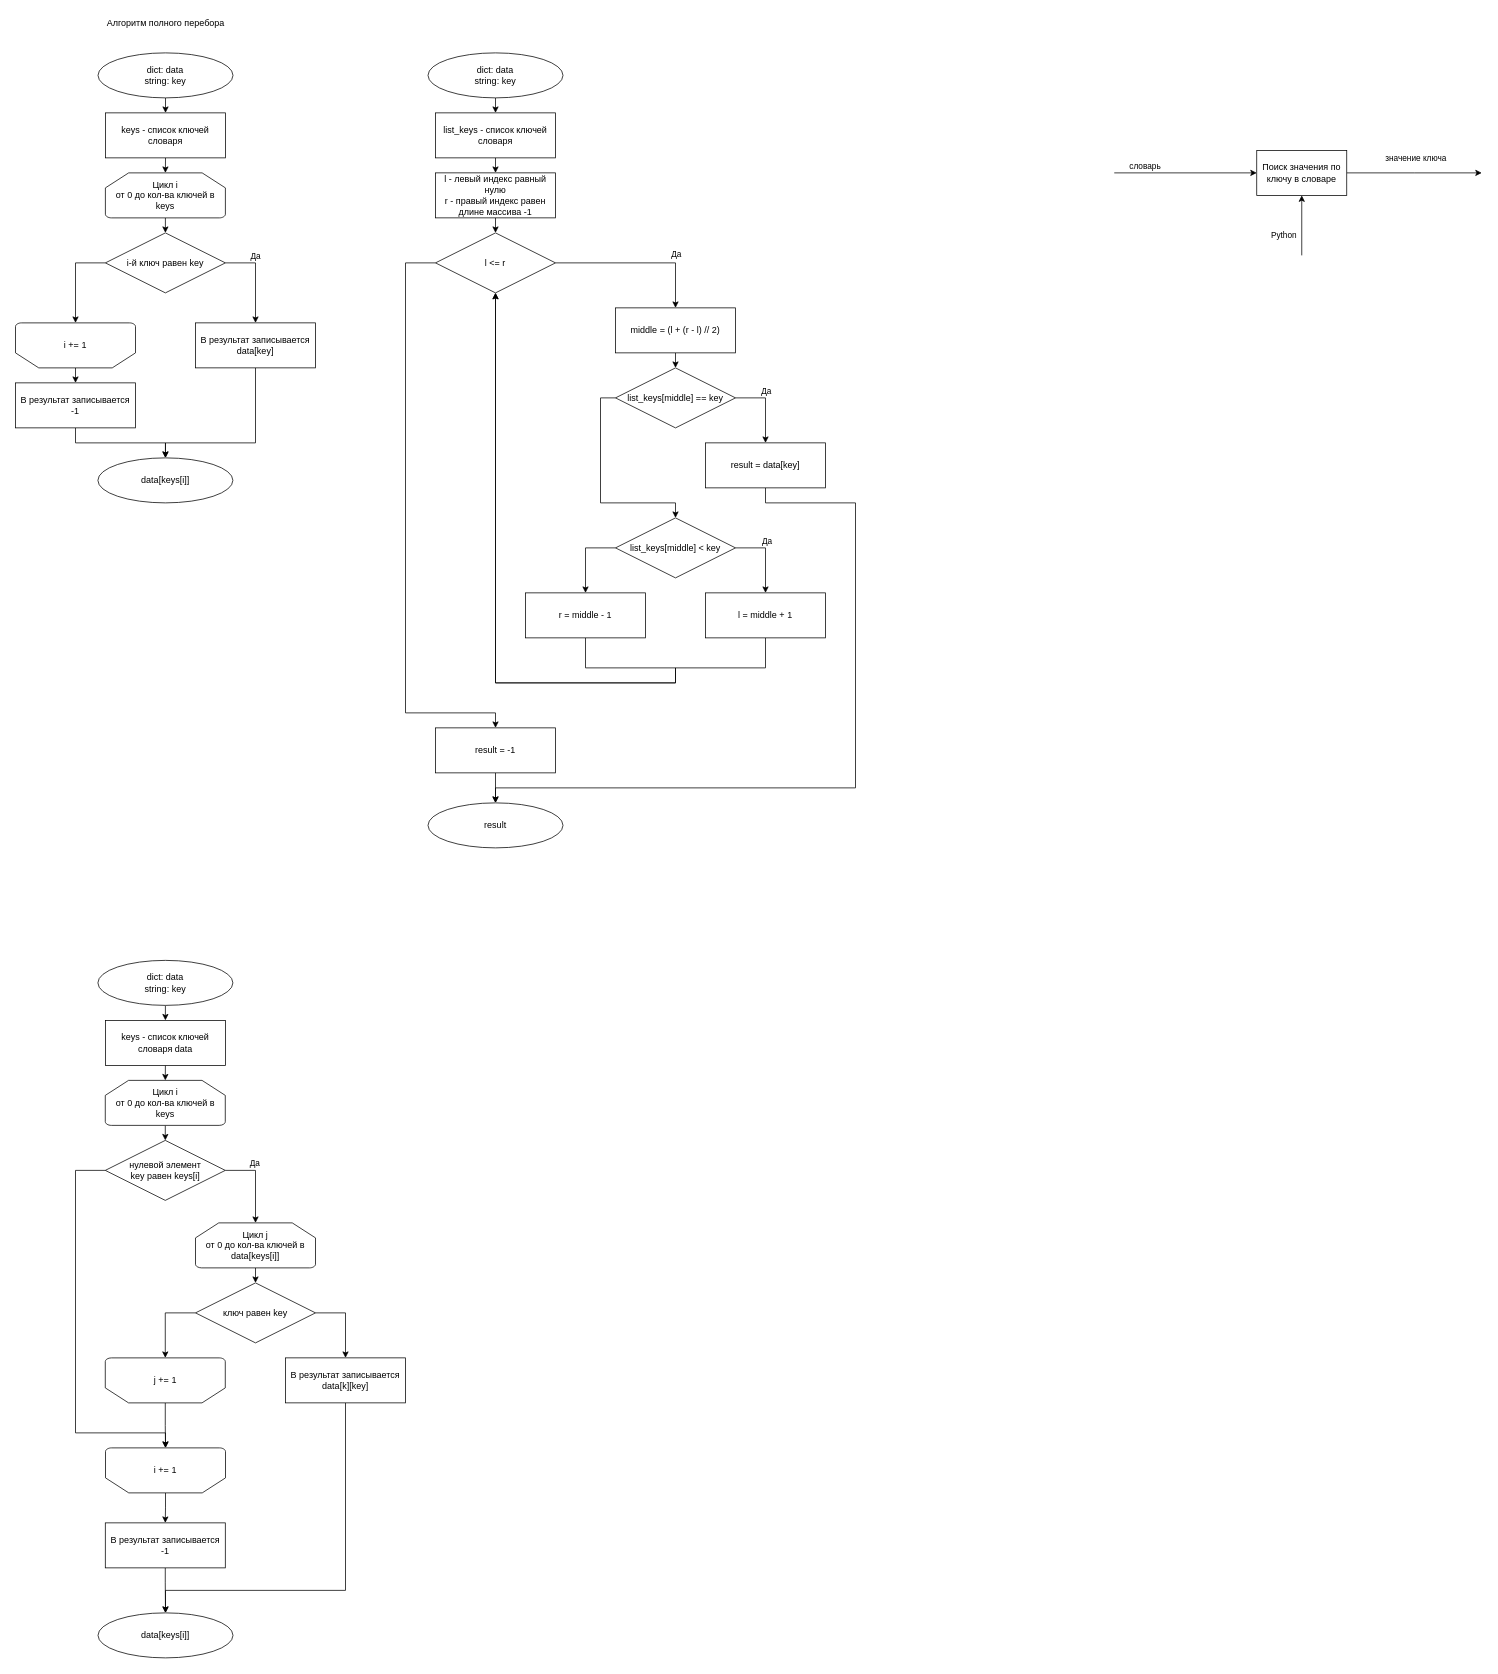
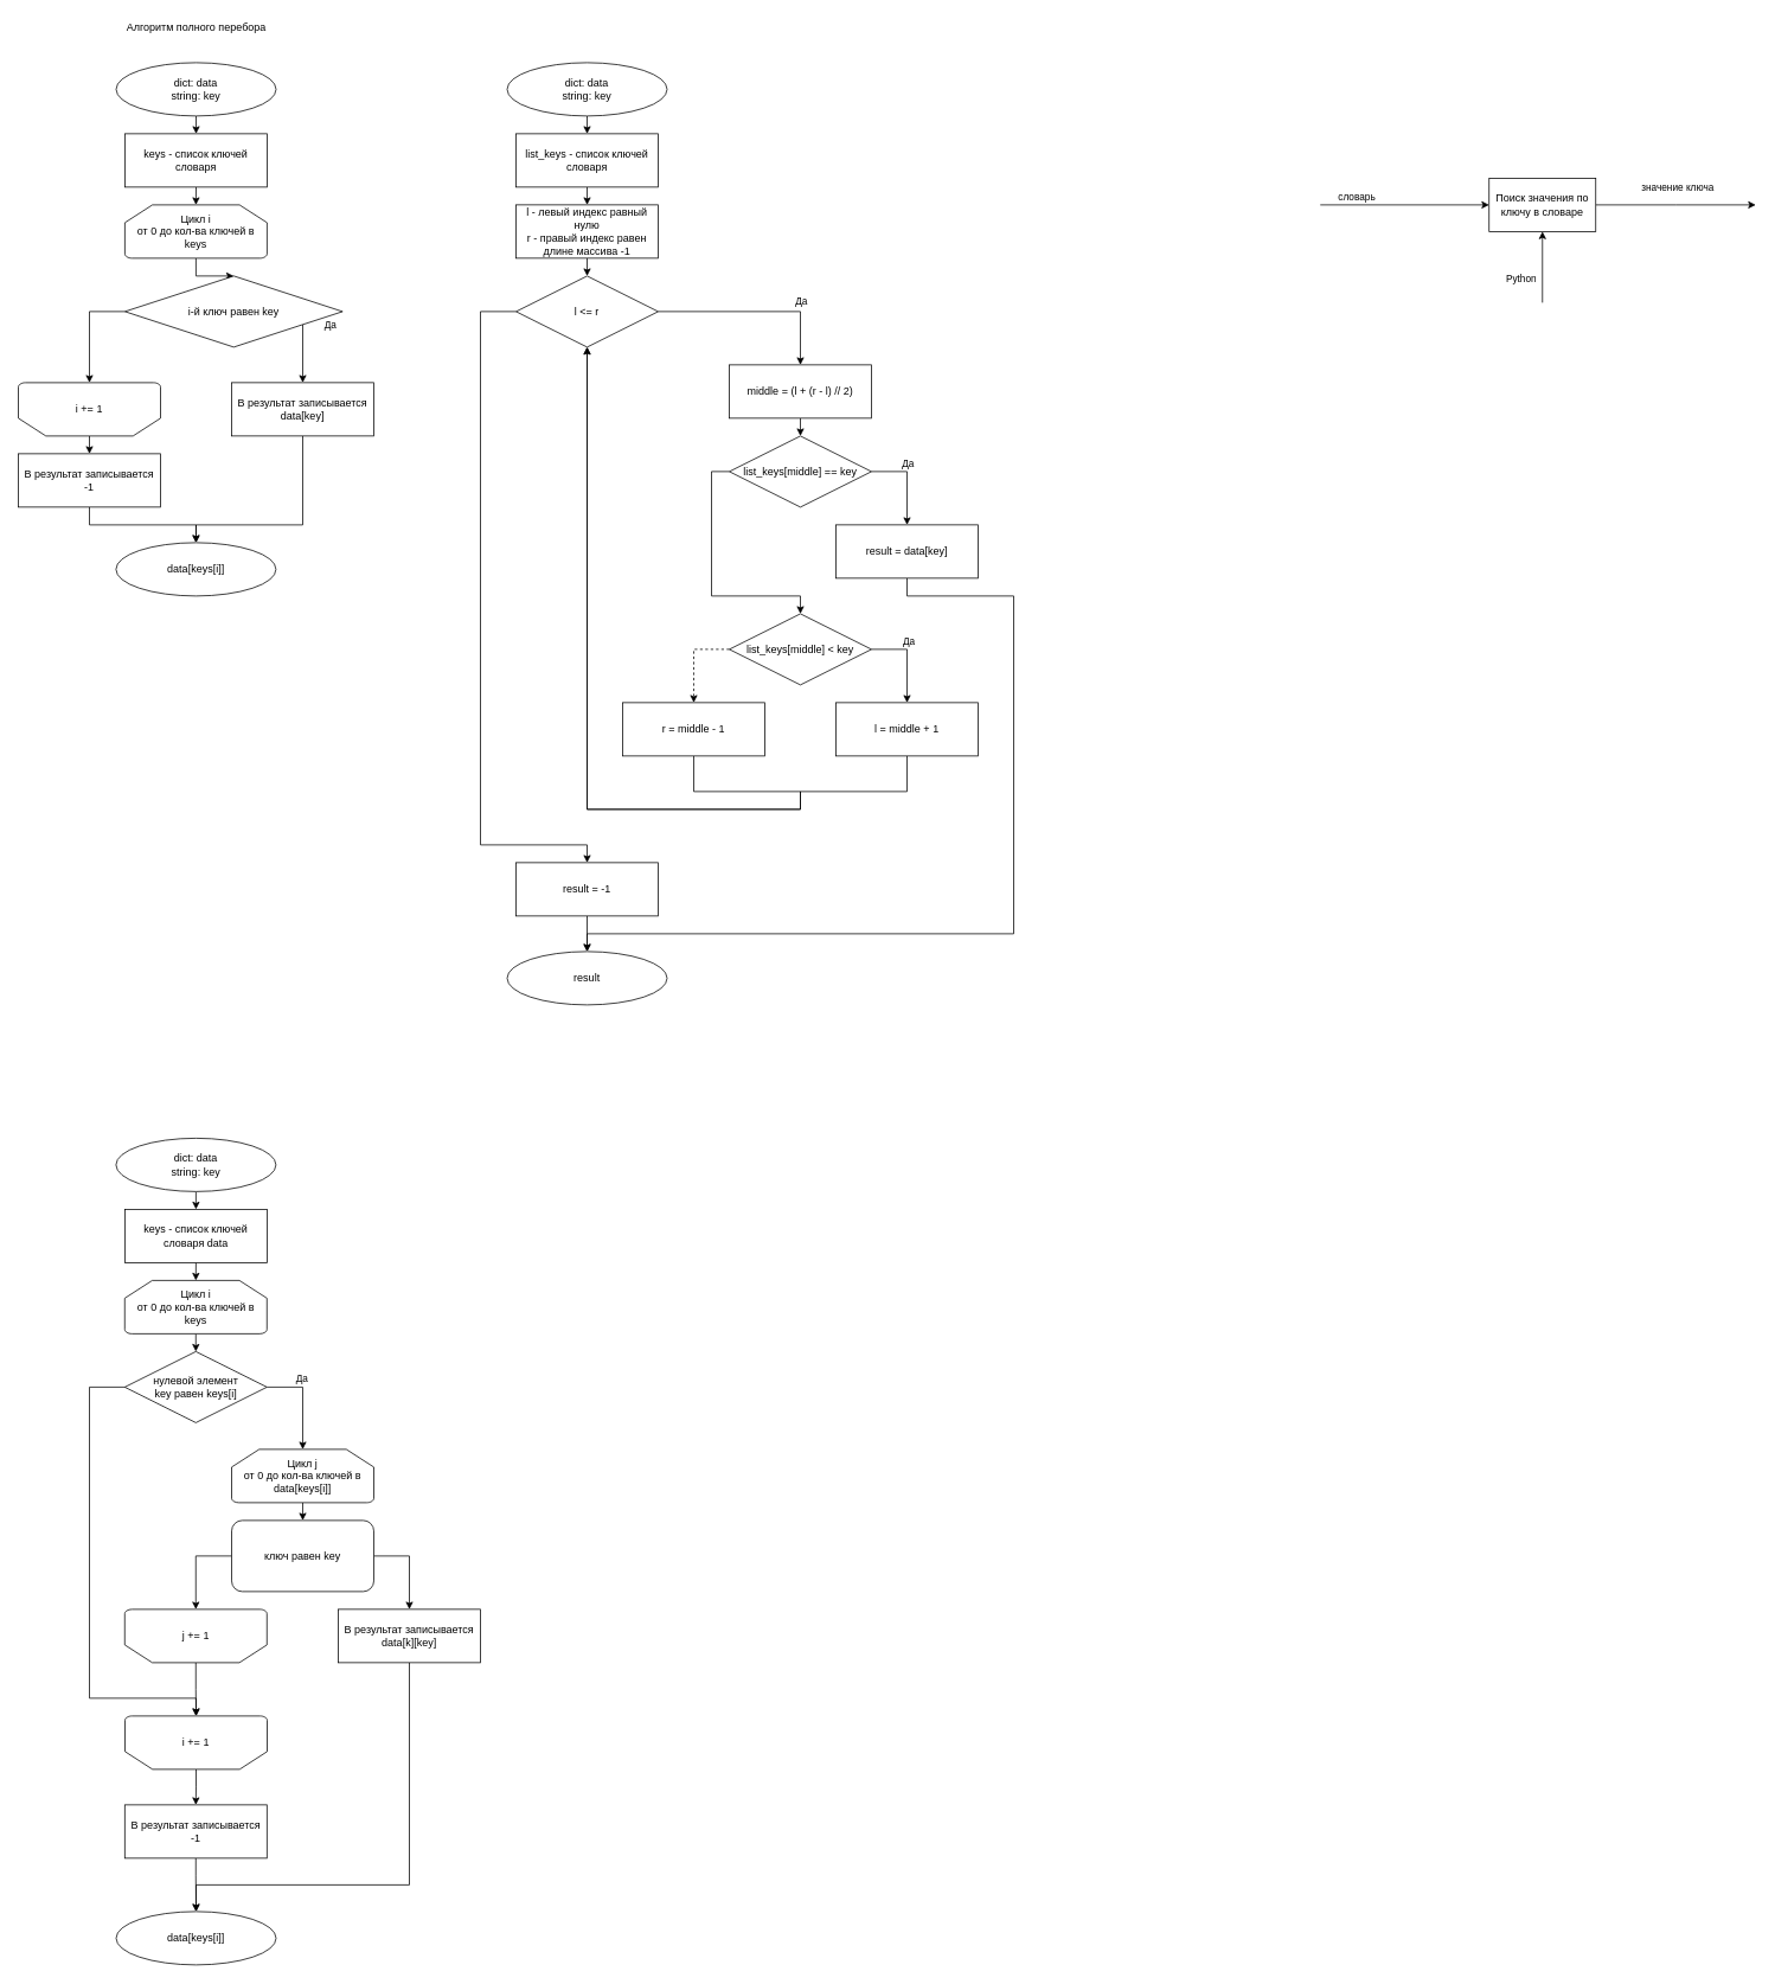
- <mxCell id="20" value="i-й ключ равен key" style="rhombus;whiteSpace=wrap;html=1;strokeWidth=1;" vertex="1" parent="1"><mxGeometry x="139.86" y="310" width="160" height="80" as="geometry" /></mxCell>
+ <mxCell id="20" value="i-й ключ равен key" style="rhombus;whiteSpace=wrap;html=1;strokeWidth=1;" vertex="1" parent="1"><mxGeometry x="139.86" y="310" width="245" height="80" as="geometry" /></mxCell>
- <mxCell id="47" style="edgeStyle=orthogonalEdgeStyle;rounded=0;orthogonalLoop=1;jettySize=auto;html=1;exitX=0;exitY=0.5;exitDx=0;exitDy=0;entryX=0.5;entryY=0;entryDx=0;entryDy=0;" edge="1" parent="1" source="48" target="52"><mxGeometry relative="1" as="geometry" /></mxCell>
+ <mxCell id="47" style="edgeStyle=orthogonalEdgeStyle;rounded=0;orthogonalLoop=1;jettySize=auto;html=1;exitX=0;exitY=0.5;exitDx=0;exitDy=0;entryX=0.5;entryY=0;entryDx=0;entryDy=0;dashed=1;" edge="1" parent="1" source="48" target="52"><mxGeometry relative="1" as="geometry" /></mxCell>
- <mxCell id="75" value="ключ равен key" style="rhombus;whiteSpace=wrap;html=1;strokeWidth=1;" vertex="1" parent="1"><mxGeometry x="260" y="1710" width="160" height="80" as="geometry" /></mxCell>
+ <mxCell id="75" value="ключ равен key" style="whiteSpace=wrap;html=1;strokeWidth=1;rounded=1;" vertex="1" parent="1"><mxGeometry x="260" y="1710" width="160" height="80" as="geometry" /></mxCell>
